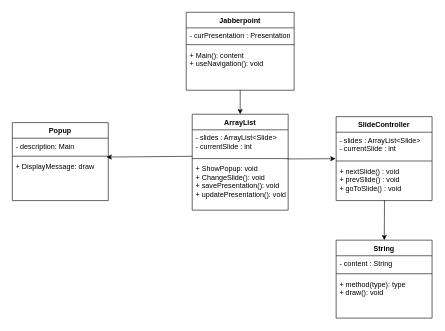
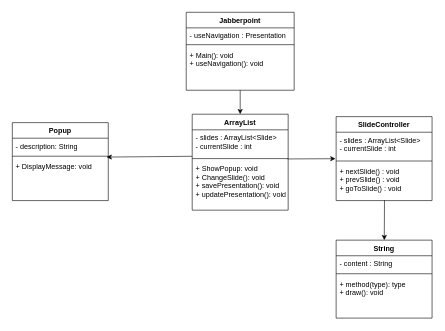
- <mxCell id="3" value="- curPresentation : Presentation" style="text;strokeColor=none;fillColor=none;align=left;verticalAlign=top;spacingLeft=4;spacingRight=4;overflow=hidden;rotatable=0;points=[[0,0.5],[1,0.5]];portConstraint=eastwest;" parent="2" vertex="1"><mxGeometry y="26" width="180" height="24" as="geometry" /></mxCell>
+ <mxCell id="3" value="- useNavigation : Presentation" style="text;strokeColor=none;fillColor=none;align=left;verticalAlign=top;spacingLeft=4;spacingRight=4;overflow=hidden;rotatable=0;points=[[0,0.5],[1,0.5]];portConstraint=eastwest;" parent="2" vertex="1"><mxGeometry y="26" width="180" height="24" as="geometry" /></mxCell>
- <mxCell id="5" value="+ Main(): content&#10;+ useNavigation(): void&#10;" style="text;strokeColor=none;fillColor=none;align=left;verticalAlign=top;spacingLeft=4;spacingRight=4;overflow=hidden;rotatable=0;points=[[0,0.5],[1,0.5]];portConstraint=eastwest;" parent="2" vertex="1"><mxGeometry y="58" width="180" height="72" as="geometry" /></mxCell>
+ <mxCell id="5" value="+ Main(): void&#10;+ useNavigation(): void&#10;" style="text;strokeColor=none;fillColor=none;align=left;verticalAlign=top;spacingLeft=4;spacingRight=4;overflow=hidden;rotatable=0;points=[[0,0.5],[1,0.5]];portConstraint=eastwest;" parent="2" vertex="1"><mxGeometry y="58" width="180" height="72" as="geometry" /></mxCell>
- <mxCell id="23" value="- description: Main" style="text;strokeColor=none;fillColor=none;align=left;verticalAlign=top;spacingLeft=4;spacingRight=4;overflow=hidden;rotatable=0;points=[[0,0.5],[1,0.5]];portConstraint=eastwest;" parent="22" vertex="1"><mxGeometry y="26" width="160" height="26" as="geometry" /></mxCell>
+ <mxCell id="23" value="- description: String" style="text;strokeColor=none;fillColor=none;align=left;verticalAlign=top;spacingLeft=4;spacingRight=4;overflow=hidden;rotatable=0;points=[[0,0.5],[1,0.5]];portConstraint=eastwest;" parent="22" vertex="1"><mxGeometry y="26" width="160" height="26" as="geometry" /></mxCell>
- <mxCell id="25" value="+ DisplayMessage: draw" style="text;strokeColor=none;fillColor=none;align=left;verticalAlign=top;spacingLeft=4;spacingRight=4;overflow=hidden;rotatable=0;points=[[0,0.5],[1,0.5]];portConstraint=eastwest;" parent="22" vertex="1"><mxGeometry y="60" width="160" height="70" as="geometry" /></mxCell>
+ <mxCell id="25" value="+ DisplayMessage: void" style="text;strokeColor=none;fillColor=none;align=left;verticalAlign=top;spacingLeft=4;spacingRight=4;overflow=hidden;rotatable=0;points=[[0,0.5],[1,0.5]];portConstraint=eastwest;" parent="22" vertex="1"><mxGeometry y="60" width="160" height="70" as="geometry" /></mxCell>
